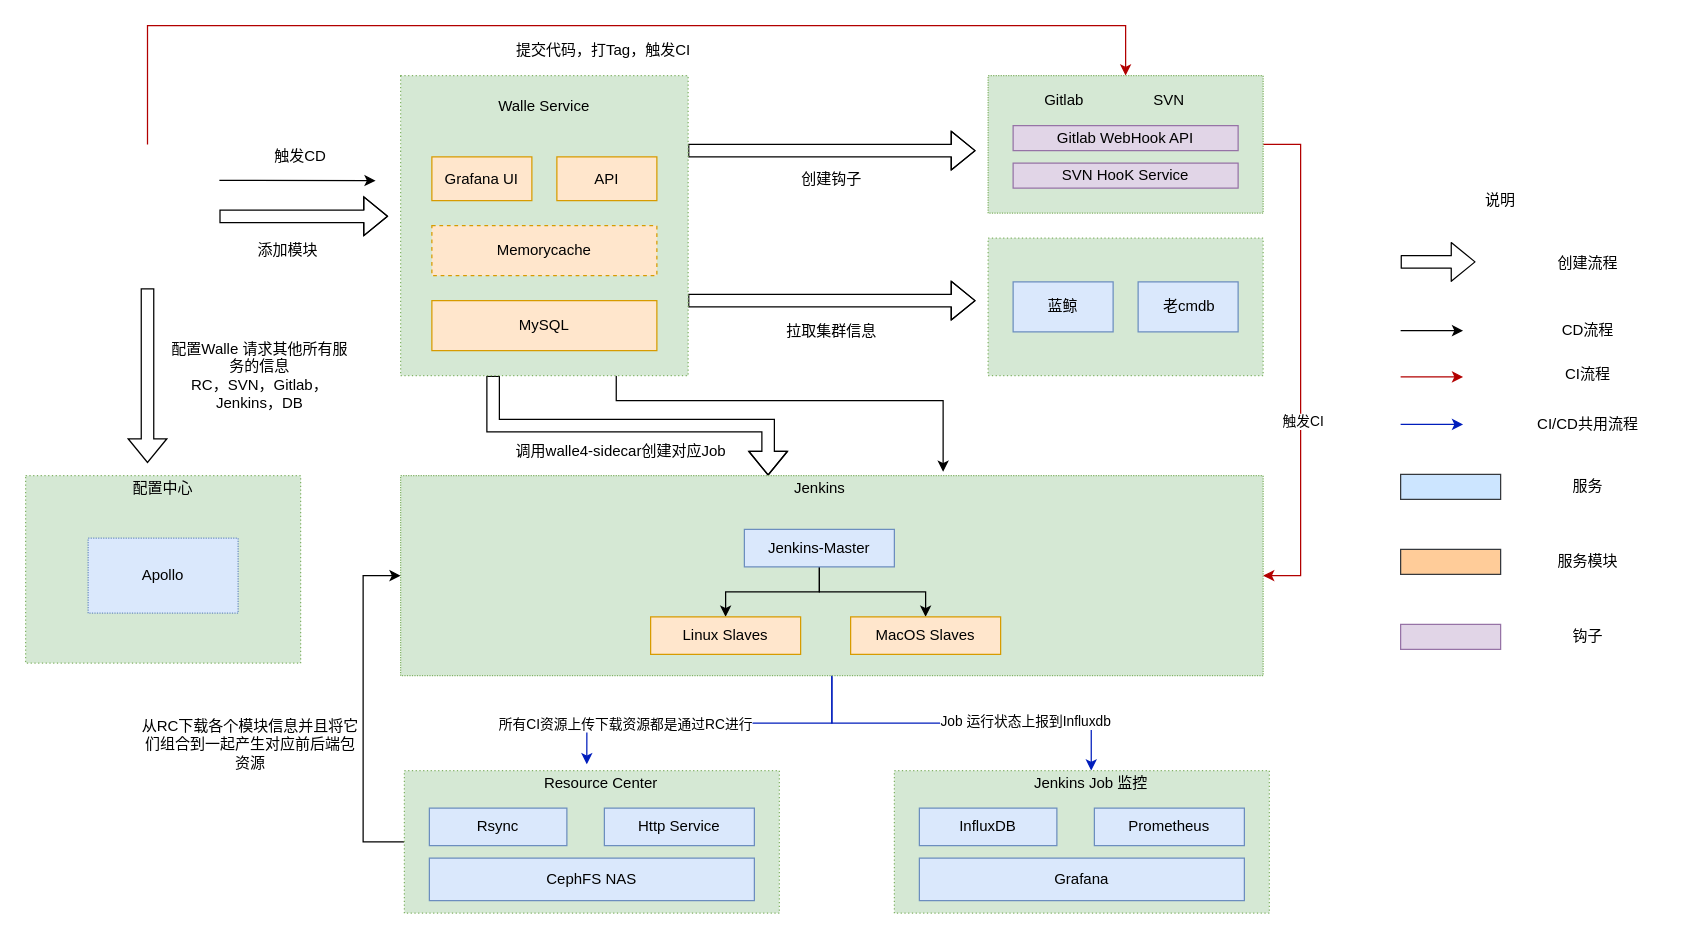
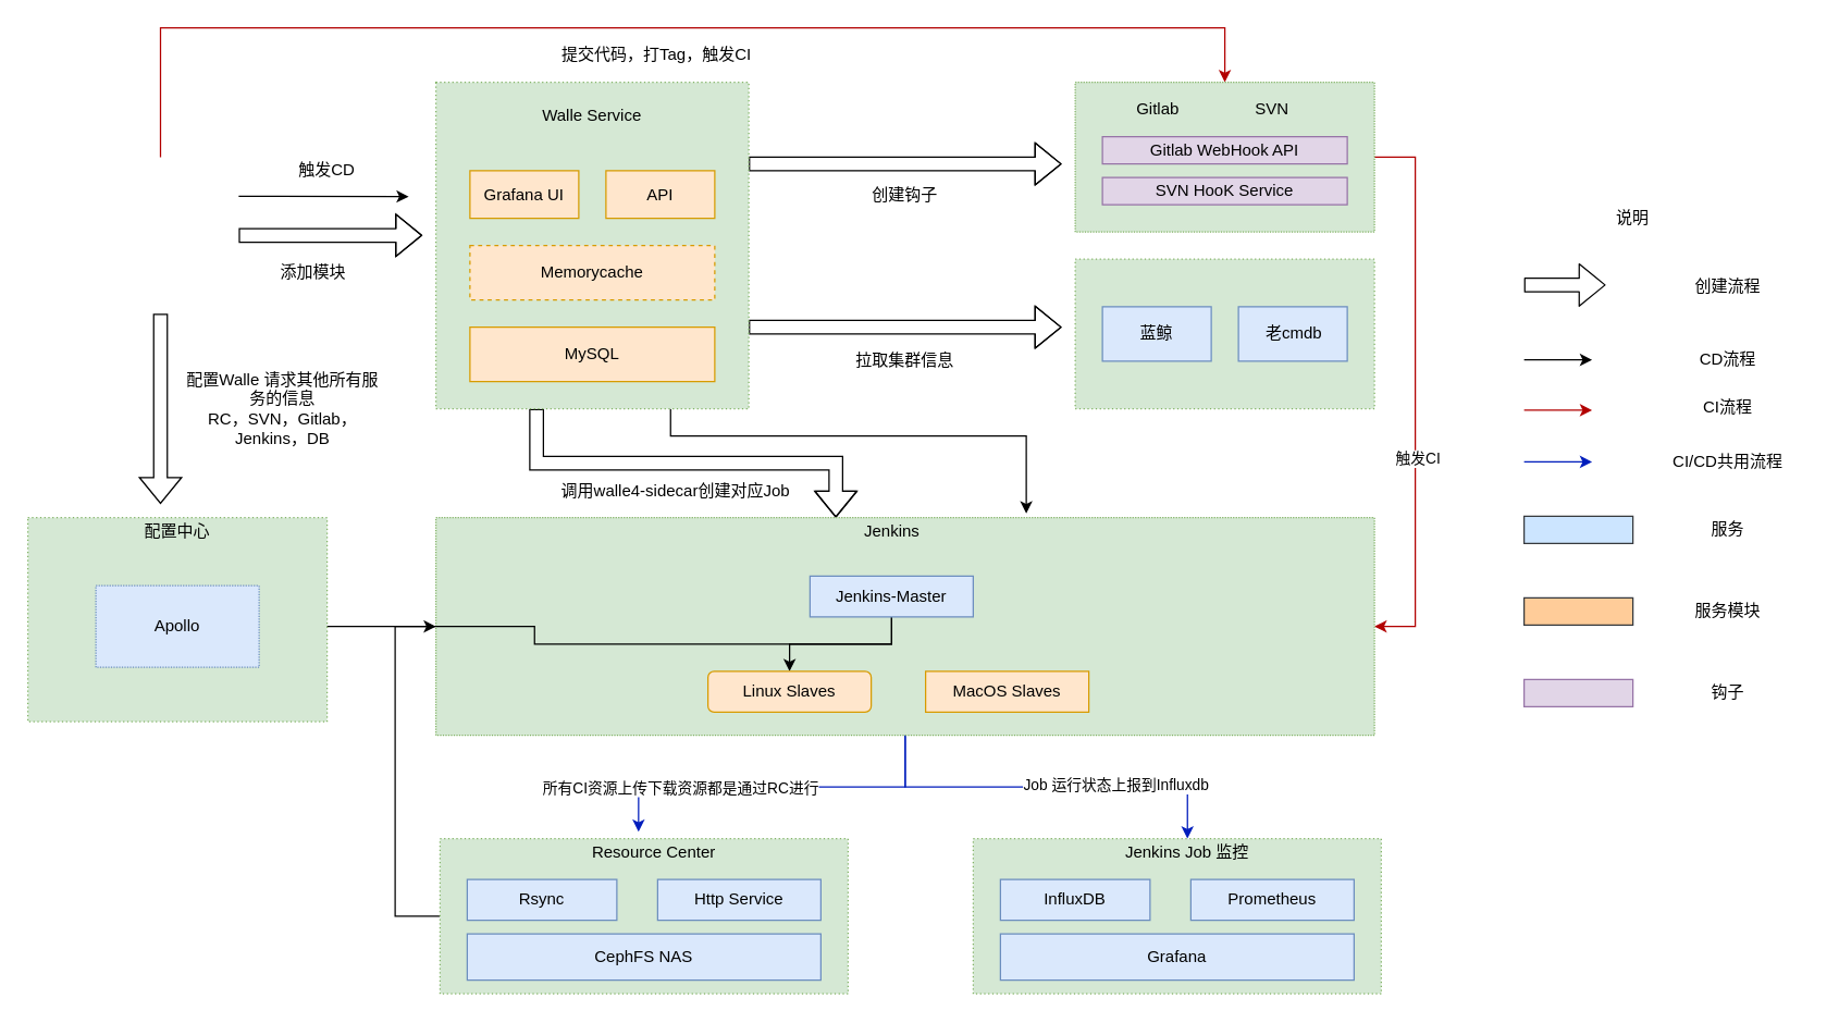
- <mxCell id="27" style="edgeStyle=orthogonalEdgeStyle;rounded=0;orthogonalLoop=1;jettySize=auto;html=1;exitX=0.5;exitY=1;exitDx=0;exitDy=0;entryX=0.5;entryY=0;entryDx=0;entryDy=0;" parent="1" source="28" target="30" edge="1"><mxGeometry relative="1" as="geometry" /></mxCell>
+ <mxCell id="27" style="edgeStyle=orthogonalEdgeStyle;rounded=0;orthogonalLoop=1;jettySize=auto;html=1;exitX=0.5;exitY=1;exitDx=0;exitDy=0;" parent="1" source="28" target="42" edge="1"><mxGeometry relative="1" as="geometry" /></mxCell>
- <mxCell id="29" value="Linux Slaves" style="rounded=0;whiteSpace=wrap;html=1;fillColor=#ffe6cc;strokeColor=#d79b00;" parent="1" vertex="1"><mxGeometry x="520" y="493" width="120" height="30" as="geometry" /></mxCell>
+ <mxCell id="29" value="Linux Slaves" style="whiteSpace=wrap;html=1;fillColor=#ffe6cc;strokeColor=#d79b00;rounded=1;" parent="1" vertex="1"><mxGeometry x="520" y="493" width="120" height="30" as="geometry" /></mxCell>
- <mxCell id="72" value="从RC下载各个模块信息并且将它们组合到一起产生对应前后端包资源" style="text;html=1;strokeColor=none;fillColor=none;align=center;verticalAlign=middle;whiteSpace=wrap;rounded=0;" parent="1" vertex="1"><mxGeometry x="110" y="540" width="180" height="110" as="geometry" /></mxCell>
